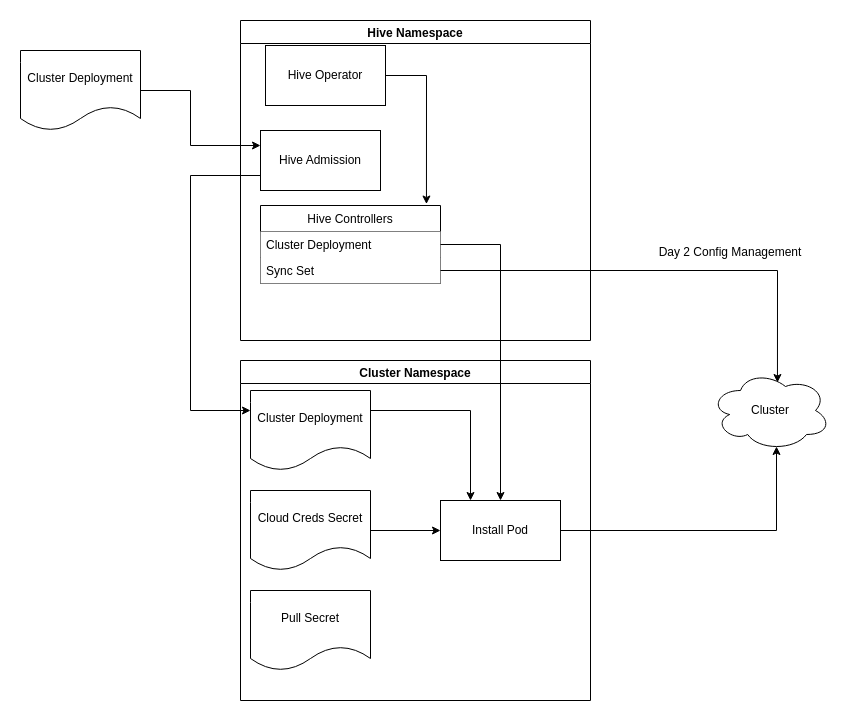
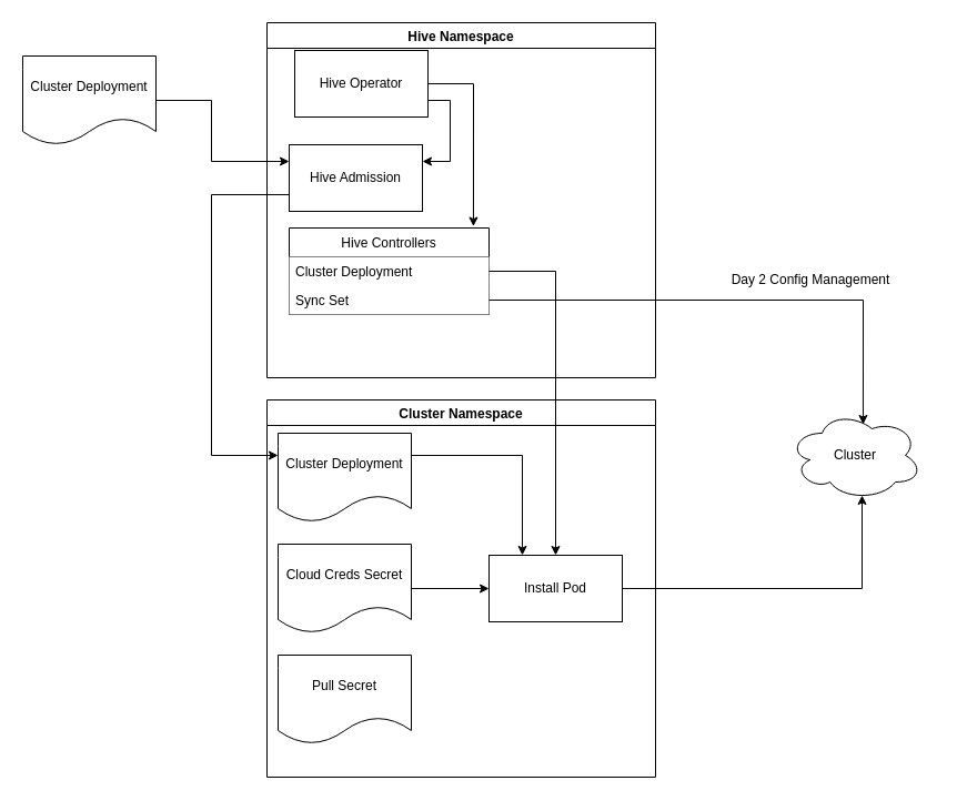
+ <mxCell id="6" style="edgeStyle=orthogonalEdgeStyle;rounded=0;orthogonalLoop=1;jettySize=auto;html=1;exitX=1;exitY=0.75;exitDx=0;exitDy=0;entryX=1;entryY=0.25;entryDx=0;entryDy=0;strokeWidth=1;" edge="1" parent="2" source="8" target="9"><mxGeometry relative="1" as="geometry" /></mxCell>
